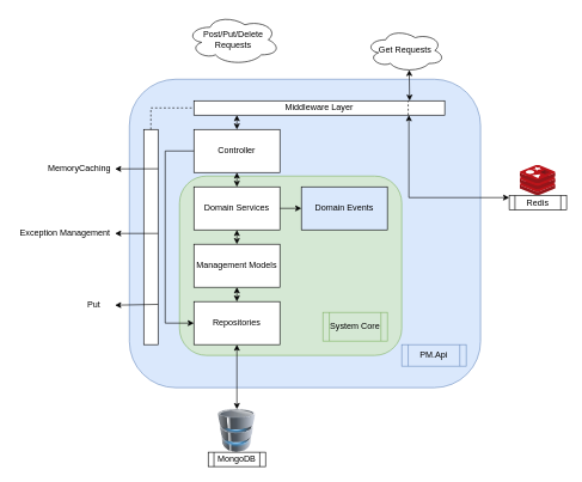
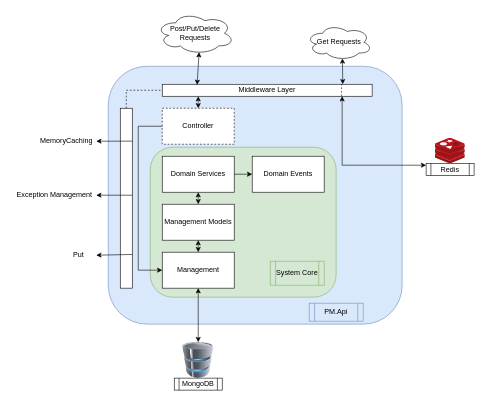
+ <mxCell id="20" value="" style="endArrow=classic;startArrow=classic;html=1;rounded=0;entryX=0.55;entryY=0.95;entryDx=0;entryDy=0;entryPerimeter=0;exitX=0.166;exitY=0.05;exitDx=0;exitDy=0;exitPerimeter=0;" edge="1" parent="1" source="8" target="19"><mxGeometry width="50" height="50" relative="1" as="geometry"><mxPoint x="480" y="350" as="sourcePoint" /><mxPoint x="530" y="300" as="targetPoint" /></mxGeometry></mxCell>
- <mxCell id="7" value="Controller" style="rounded=0;whiteSpace=wrap;html=1;" vertex="1" parent="1"><mxGeometry x="270" y="180" width="120" height="60" as="geometry" /></mxCell>
+ <mxCell id="7" value="Controller" style="rounded=0;whiteSpace=wrap;html=1;dashed=1;" vertex="1" parent="1"><mxGeometry x="270" y="180" width="120" height="60" as="geometry" /></mxCell>
- <mxCell id="10" value="" style="endArrow=classic;startArrow=classic;html=1;rounded=0;exitX=0.5;exitY=0;exitDx=0;exitDy=0;entryX=0.5;entryY=1;entryDx=0;entryDy=0;" edge="1" parent="1" source="6" target="7"><mxGeometry width="50" height="50" relative="1" as="geometry"><mxPoint x="480" y="350" as="sourcePoint" /><mxPoint x="530" y="300" as="targetPoint" /></mxGeometry></mxCell>
- <mxCell id="15" value="&lt;div&gt;Domain Events&lt;/div&gt;" style="rounded=0;whiteSpace=wrap;html=1;fillColor=#dae8fc;" vertex="1" parent="1"><mxGeometry x="420" y="260" width="120" height="60" as="geometry" /></mxCell>
+ <mxCell id="15" value="&lt;div&gt;Domain Events&lt;/div&gt;" style="rounded=0;whiteSpace=wrap;html=1;" vertex="1" parent="1"><mxGeometry x="420" y="260" width="120" height="60" as="geometry" /></mxCell>
- <mxCell id="4" value="Repositories" style="rounded=0;whiteSpace=wrap;html=1;" vertex="1" parent="1"><mxGeometry x="270" y="420" width="120" height="60" as="geometry" /></mxCell>
+ <mxCell id="4" value="Management" style="rounded=0;whiteSpace=wrap;html=1;" vertex="1" parent="1"><mxGeometry x="270" y="420" width="120" height="60" as="geometry" /></mxCell>
- <mxCell id="18" value="PM.Api" style="shape=process;whiteSpace=wrap;html=1;backgroundOutline=1;fillColor=#dae8fc;strokeColor=#6c8ebf;" vertex="1" parent="1"><mxGeometry x="560" y="480" width="90" height="30" as="geometry" /></mxCell>
+ <mxCell id="18" value="PM.Api" style="shape=process;whiteSpace=wrap;html=1;backgroundOutline=1;fillColor=#dae8fc;strokeColor=#6c8ebf;" vertex="1" parent="1"><mxGeometry x="515" y="505" width="90" height="30" as="geometry" /></mxCell>
